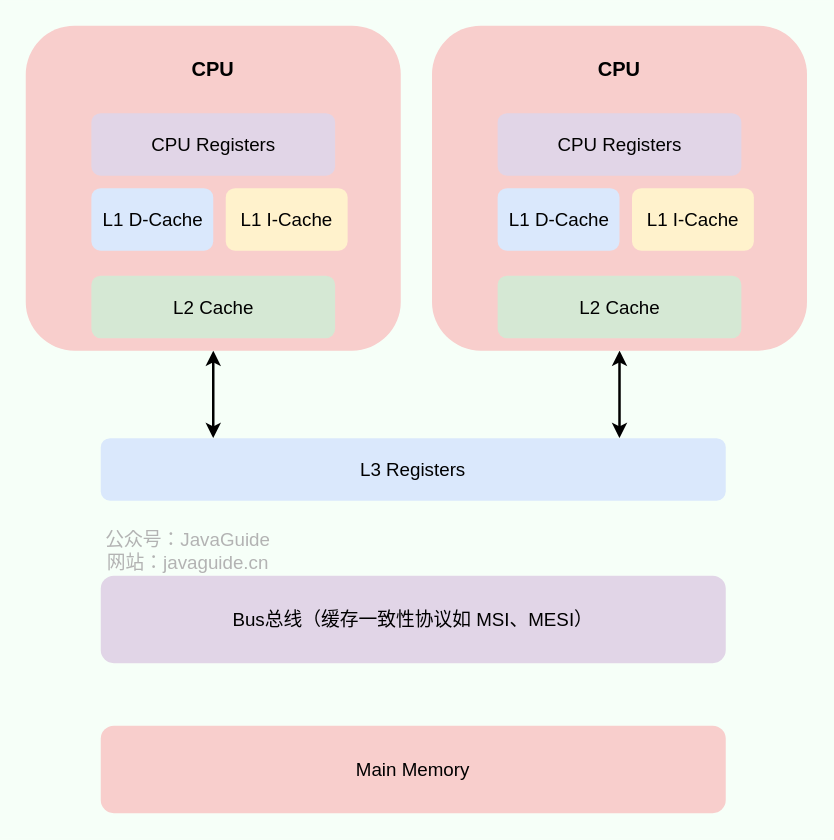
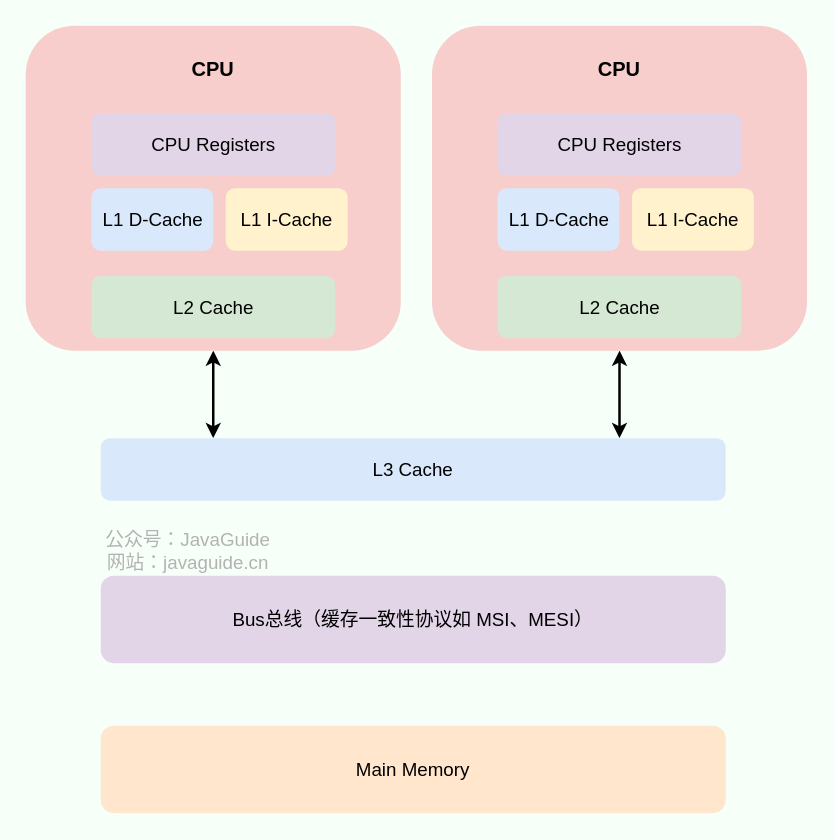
- <mxCell id="6" value="L3 Registers" style="rounded=1;whiteSpace=wrap;html=1;fillColor=#dae8fc;sketch=0;fontSize=15;shadow=0;strokeColor=none;" parent="1" vertex="1"><mxGeometry x="80" y="350" width="500" height="50" as="geometry" /></mxCell>
+ <mxCell id="6" value="L3 Cache" style="rounded=1;whiteSpace=wrap;html=1;fillColor=#dae8fc;sketch=0;fontSize=15;shadow=0;strokeColor=none;" parent="1" vertex="1"><mxGeometry x="80" y="350" width="500" height="50" as="geometry" /></mxCell>
- <mxCell id="9" value="Main Memory" style="rounded=1;whiteSpace=wrap;html=1;sketch=0;fontSize=15;shadow=0;fillColor=#f8cecc;strokeColor=none;" parent="1" vertex="1"><mxGeometry x="80" y="580" width="500" height="70" as="geometry" /></mxCell>
+ <mxCell id="9" value="Main Memory" style="rounded=1;whiteSpace=wrap;html=1;sketch=0;fontSize=15;shadow=0;fillColor=#ffe6cc;strokeColor=none;" parent="1" vertex="1"><mxGeometry x="80" y="580" width="500" height="70" as="geometry" /></mxCell>
